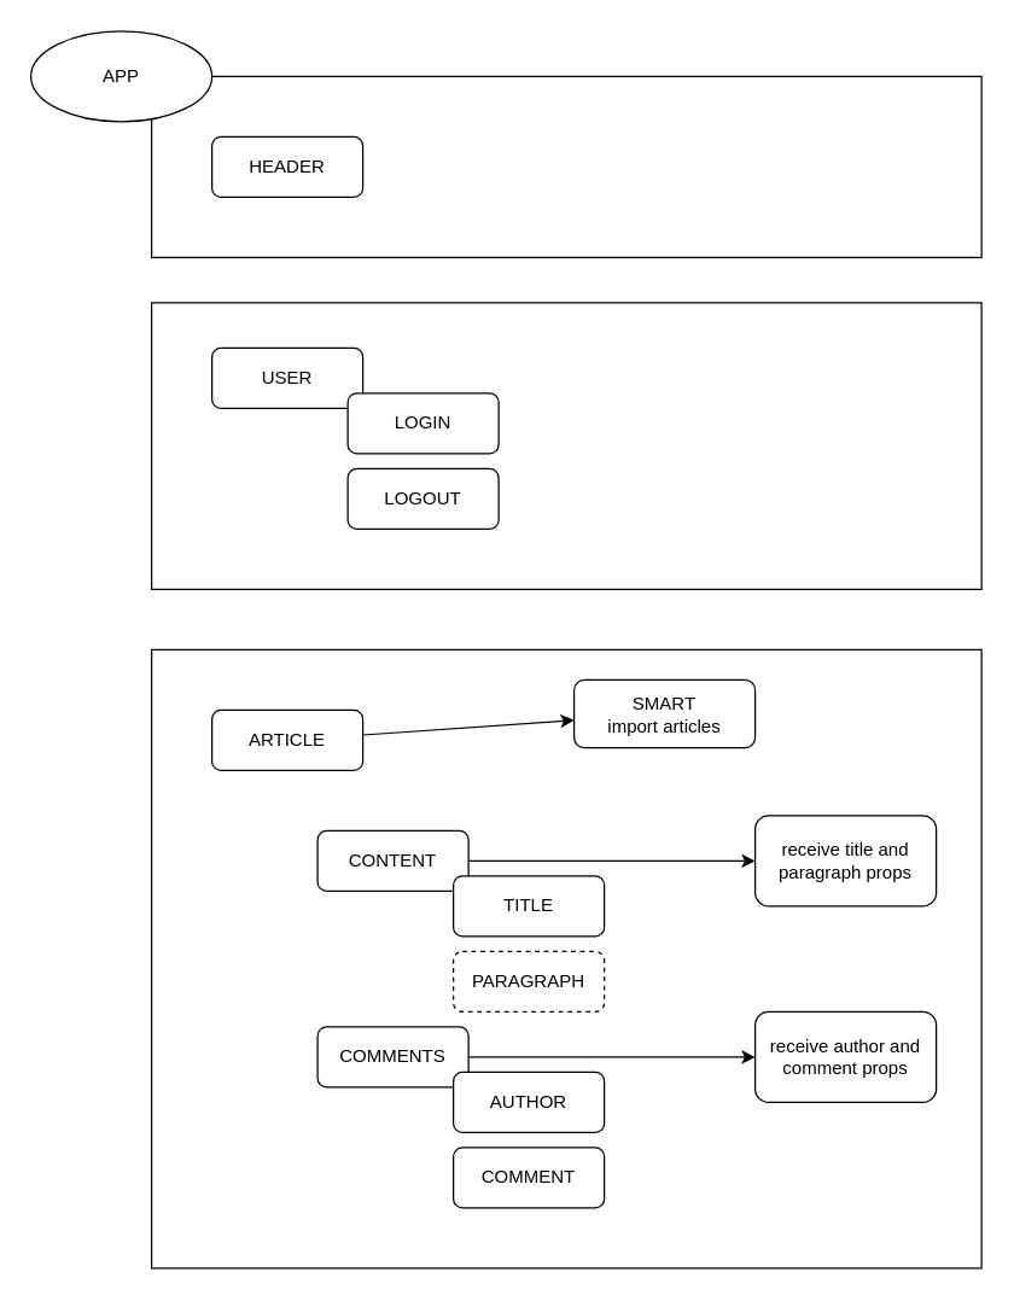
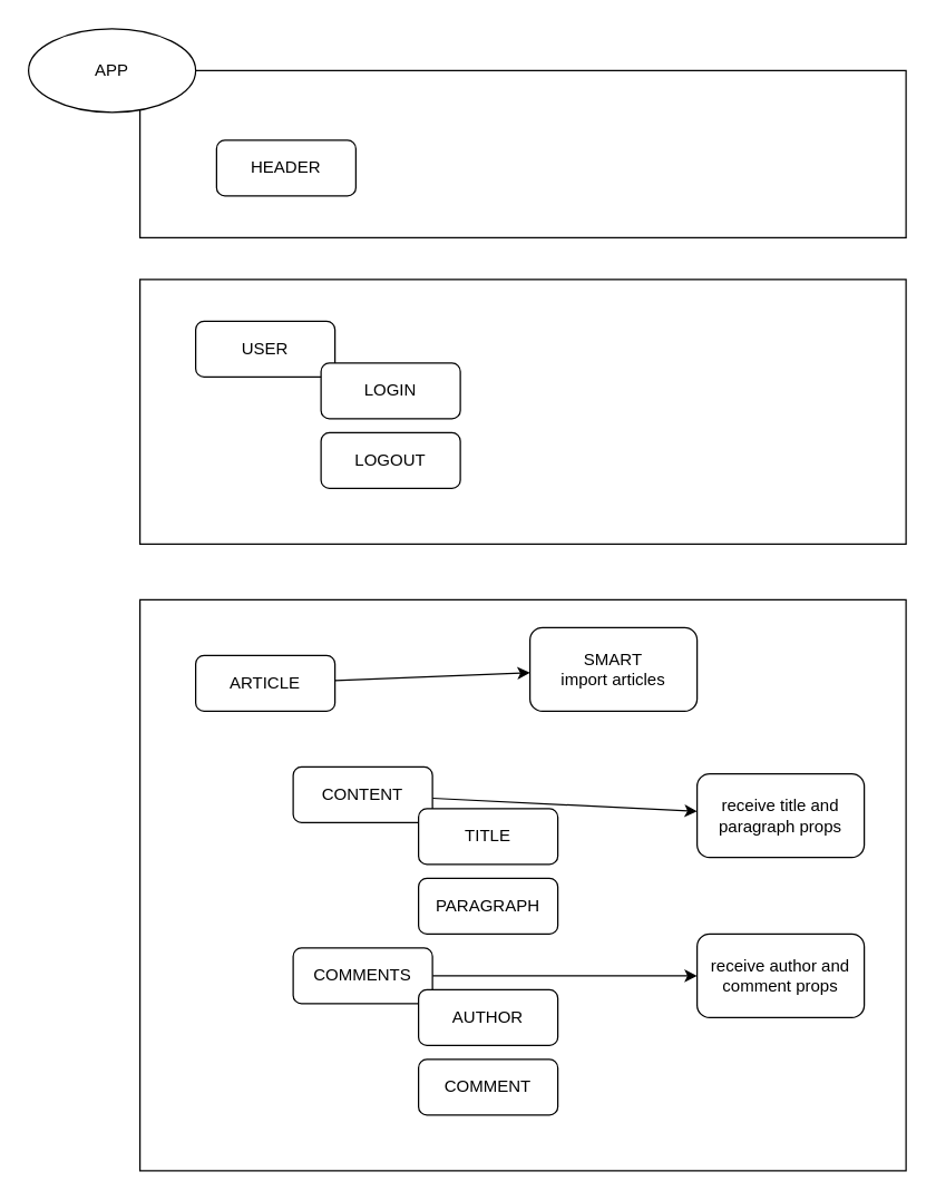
- <mxCell id="5" value="HEADER" style="rounded=1;whiteSpace=wrap;html=1;" parent="1" vertex="1"><mxGeometry x="140" y="90" width="100" height="40" as="geometry" /></mxCell>
+ <mxCell id="5" value="HEADER" style="rounded=1;whiteSpace=wrap;html=1;" parent="1" vertex="1"><mxGeometry x="155" y="100" width="100" height="40" as="geometry" /></mxCell>
- <mxCell id="17" value="SMART&lt;br&gt;import articles" style="whiteSpace=wrap;html=1;rounded=1;" parent="1" vertex="1"><mxGeometry x="380" y="450" width="120" height="45" as="geometry" /></mxCell>
+ <mxCell id="17" value="SMART&lt;br&gt;import articles" style="whiteSpace=wrap;html=1;rounded=1;" parent="1" vertex="1"><mxGeometry x="380" y="450" width="120" height="60" as="geometry" /></mxCell>
- <mxCell id="18" value="receive title and paragraph props" style="whiteSpace=wrap;html=1;rounded=1;" parent="1" vertex="1"><mxGeometry x="500" y="540" width="120" height="60" as="geometry" /></mxCell>
+ <mxCell id="18" value="receive title and paragraph props" style="whiteSpace=wrap;html=1;rounded=1;" parent="1" vertex="1"><mxGeometry x="500" y="555" width="120" height="60" as="geometry" /></mxCell>
- <mxCell id="14" value="PARAGRAPH" style="rounded=1;whiteSpace=wrap;html=1;dashed=1;" parent="1" vertex="1"><mxGeometry x="300" y="630" width="100" height="40" as="geometry" /></mxCell>
+ <mxCell id="14" value="PARAGRAPH" style="rounded=1;whiteSpace=wrap;html=1;" parent="1" vertex="1"><mxGeometry x="300" y="630" width="100" height="40" as="geometry" /></mxCell>
